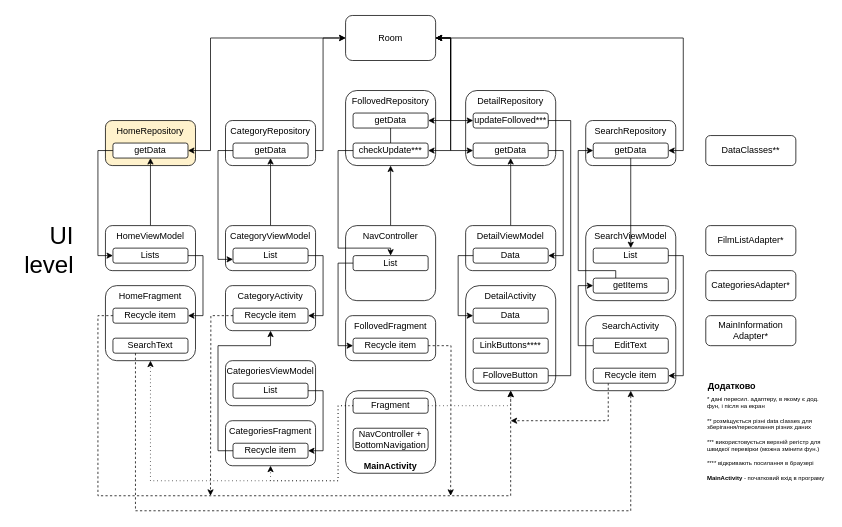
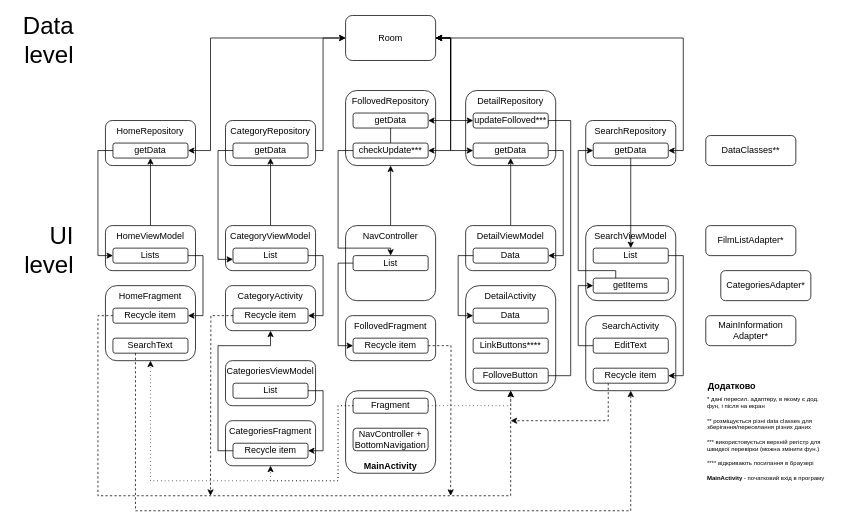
+ <mxCell id="86" value="&lt;font style=&quot;font-size: 32px;&quot;&gt;Data level&lt;/font&gt;" style="text;html=1;strokeColor=none;fillColor=none;align=right;verticalAlign=middle;whiteSpace=wrap;rounded=0;" parent="1" vertex="1"><mxGeometry x="20" y="20" width="80" height="65" as="geometry" /></mxCell>
- <mxCell id="4" value="HomeRepository" style="rounded=1;whiteSpace=wrap;html=1;verticalAlign=top;fillColor=#fff2cc;" parent="1" vertex="1"><mxGeometry x="140" y="160" width="120" height="60" as="geometry" /></mxCell>
+ <mxCell id="4" value="HomeRepository" style="rounded=1;whiteSpace=wrap;html=1;verticalAlign=top;" parent="1" vertex="1"><mxGeometry x="140" y="160" width="120" height="60" as="geometry" /></mxCell>
- <mxCell id="76" value="CategoriesAdapter*" style="rounded=1;whiteSpace=wrap;html=1;" parent="1" vertex="1"><mxGeometry x="940" y="360" width="120" height="40" as="geometry" /></mxCell>
+ <mxCell id="76" value="CategoriesAdapter*" style="rounded=1;whiteSpace=wrap;html=1;" parent="1" vertex="1"><mxGeometry x="960" y="360" width="120" height="40" as="geometry" /></mxCell>
